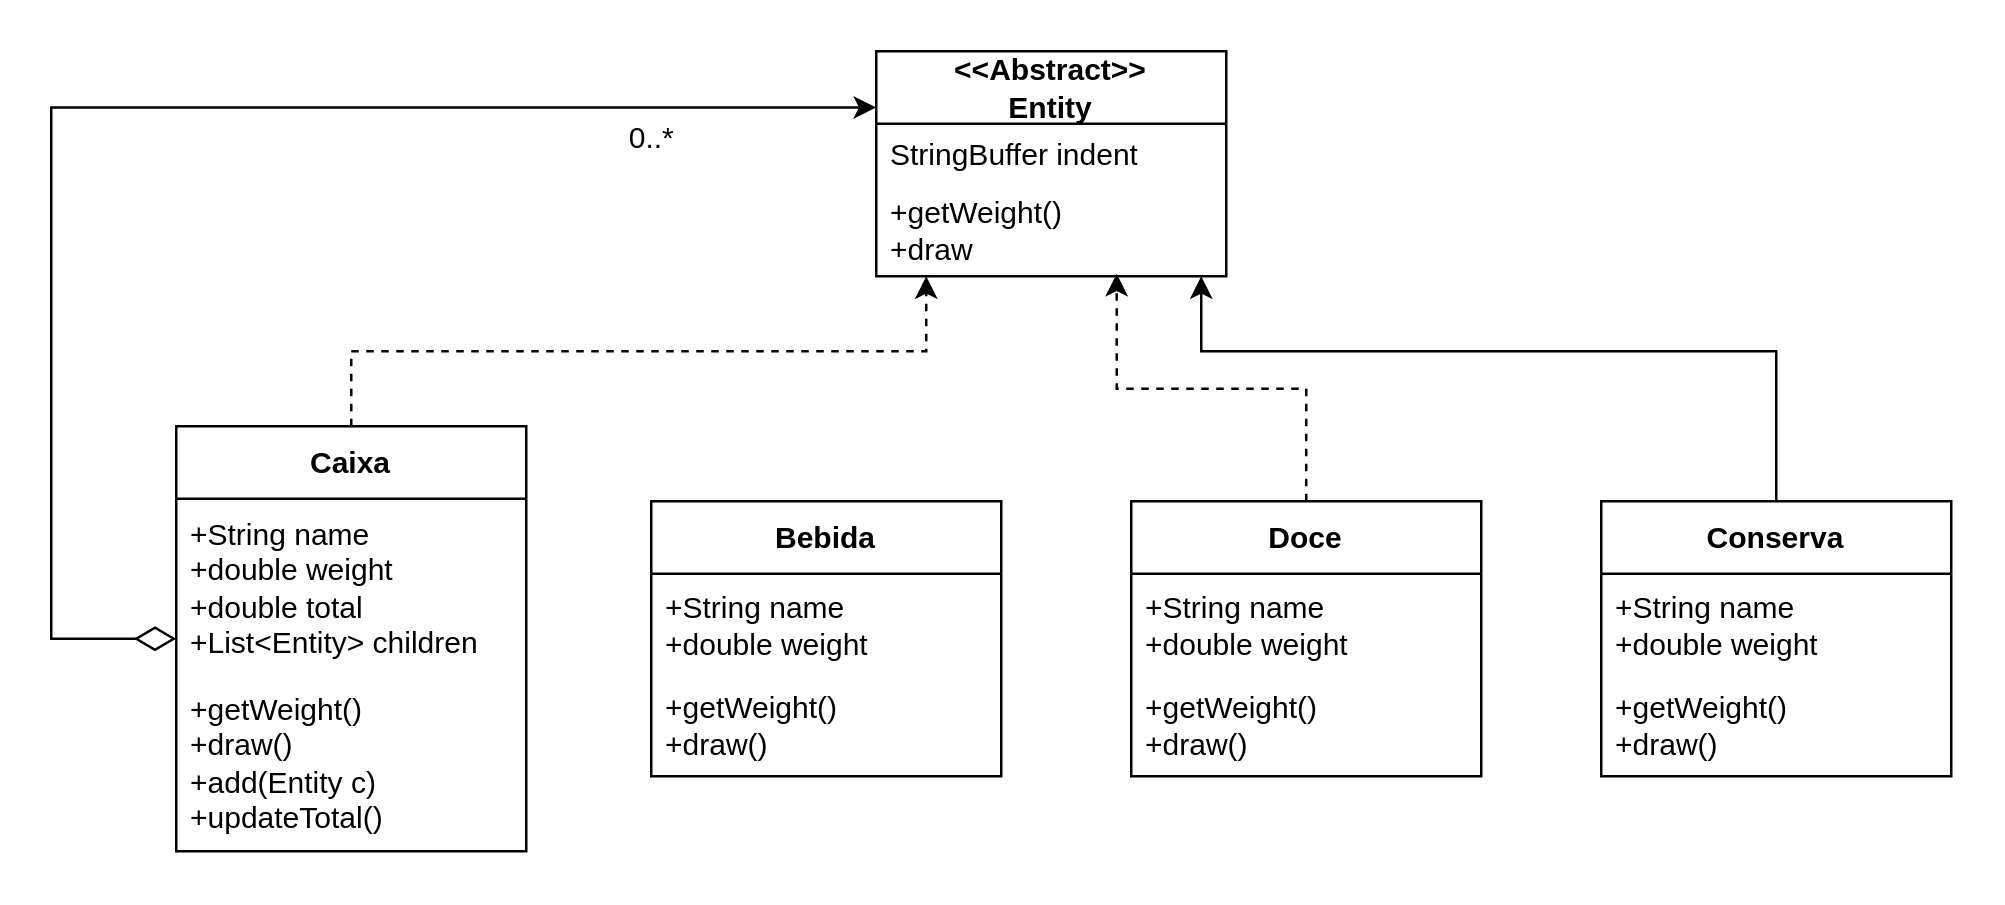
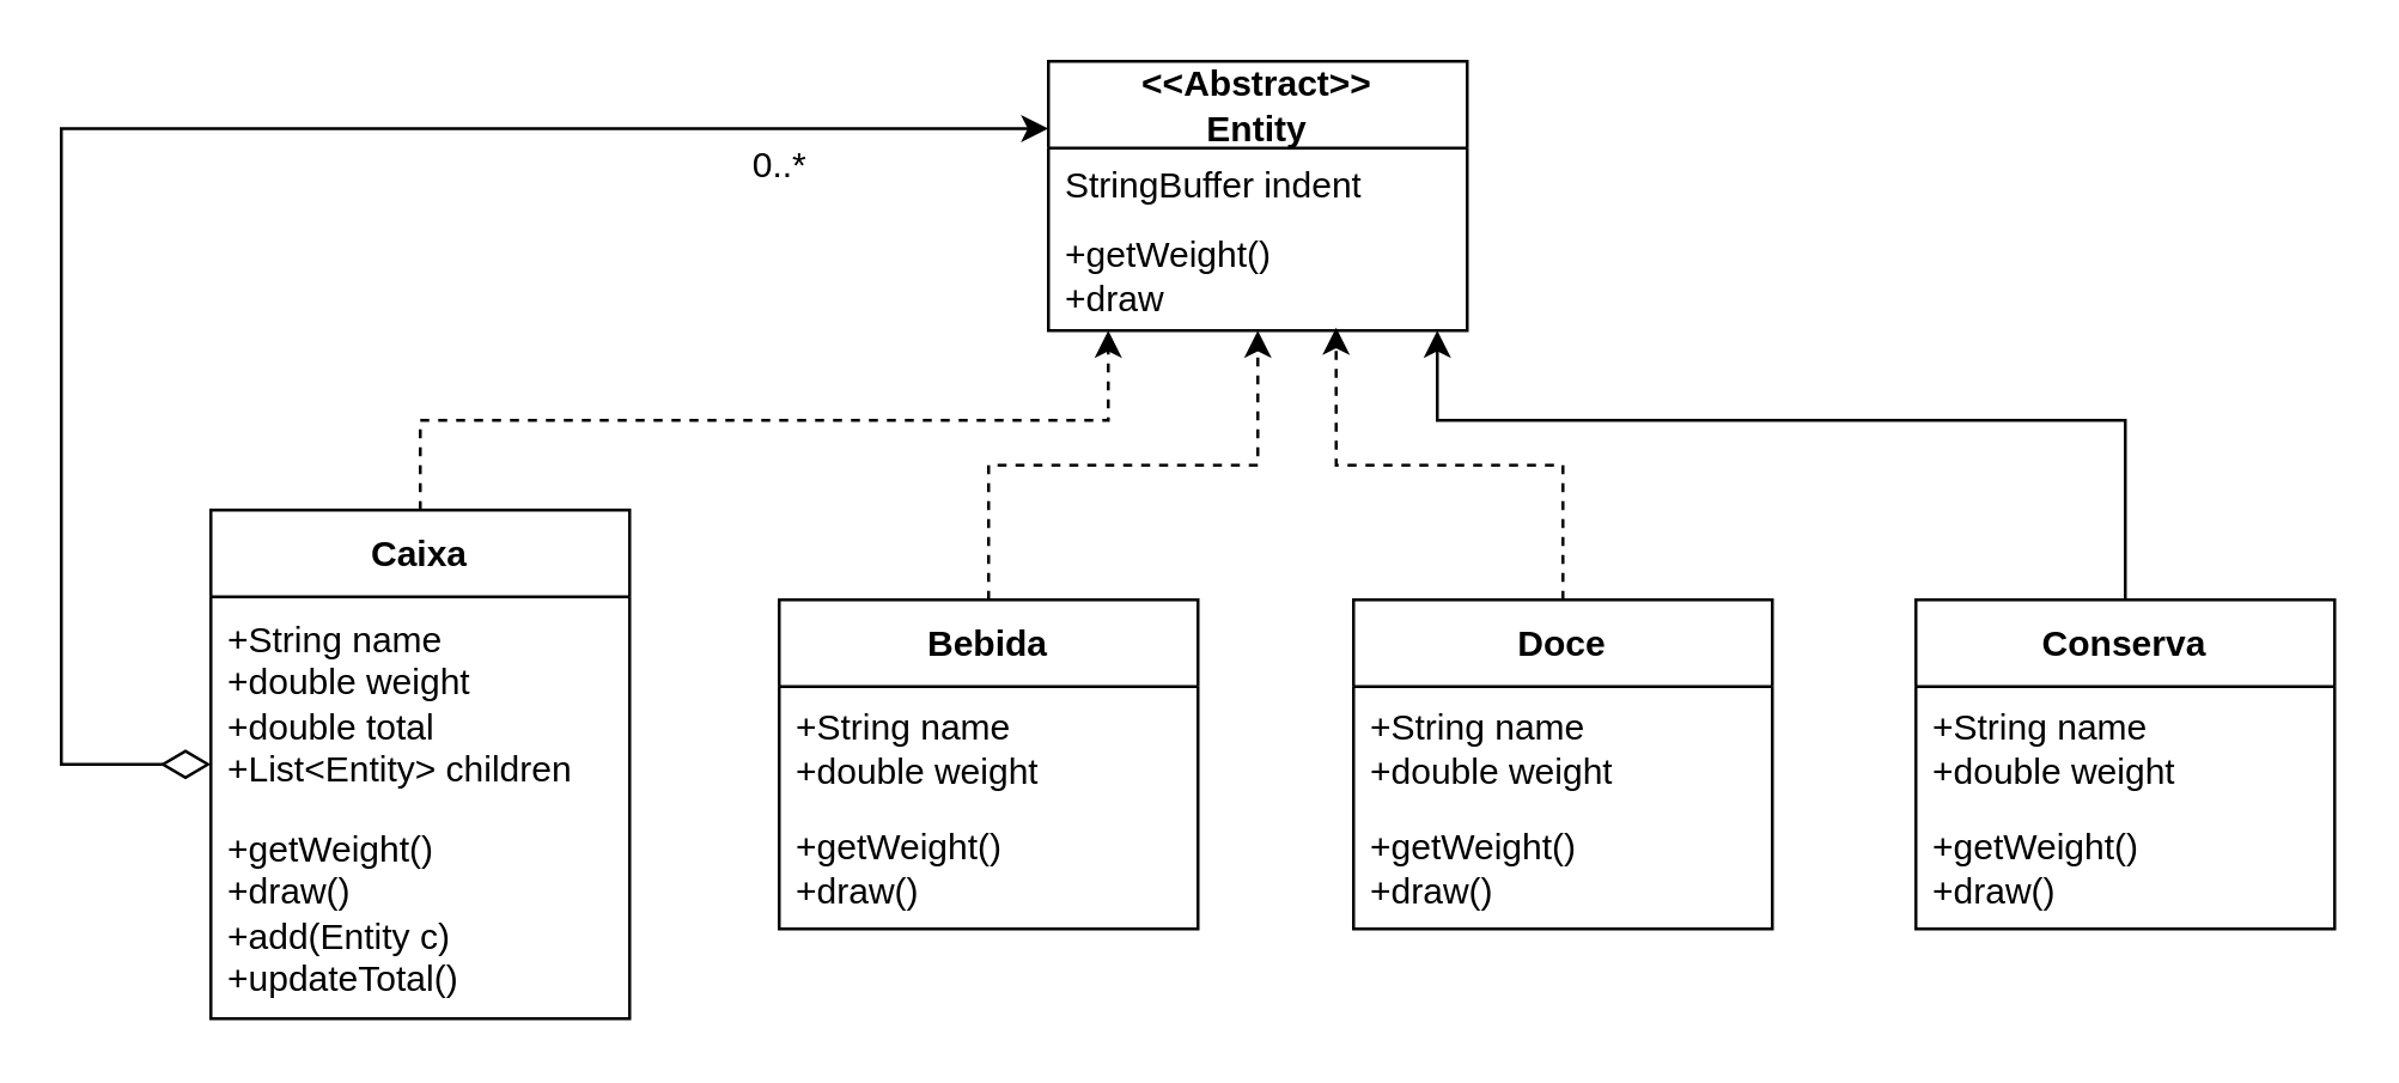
+ <mxCell id="11" style="edgeStyle=orthogonalEdgeStyle;rounded=0;orthogonalLoop=1;jettySize=auto;html=1;dashed=1;" edge="1" parent="1" source="12" target="2"><mxGeometry relative="1" as="geometry" /></mxCell>
